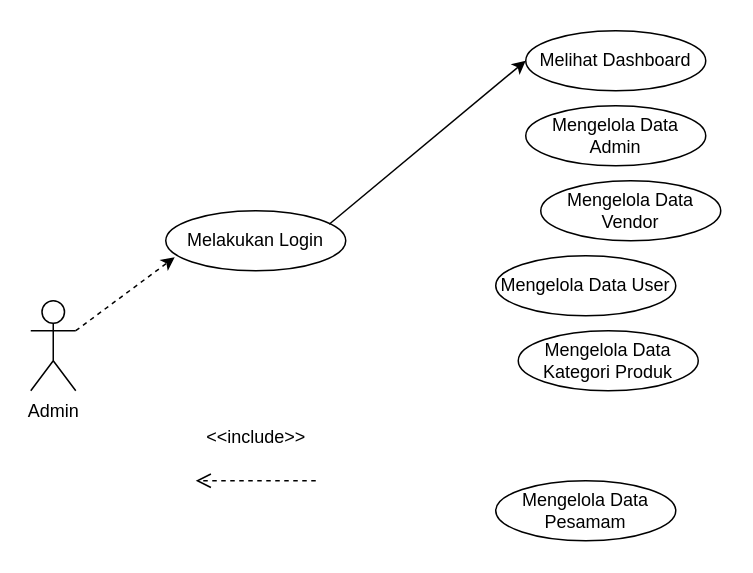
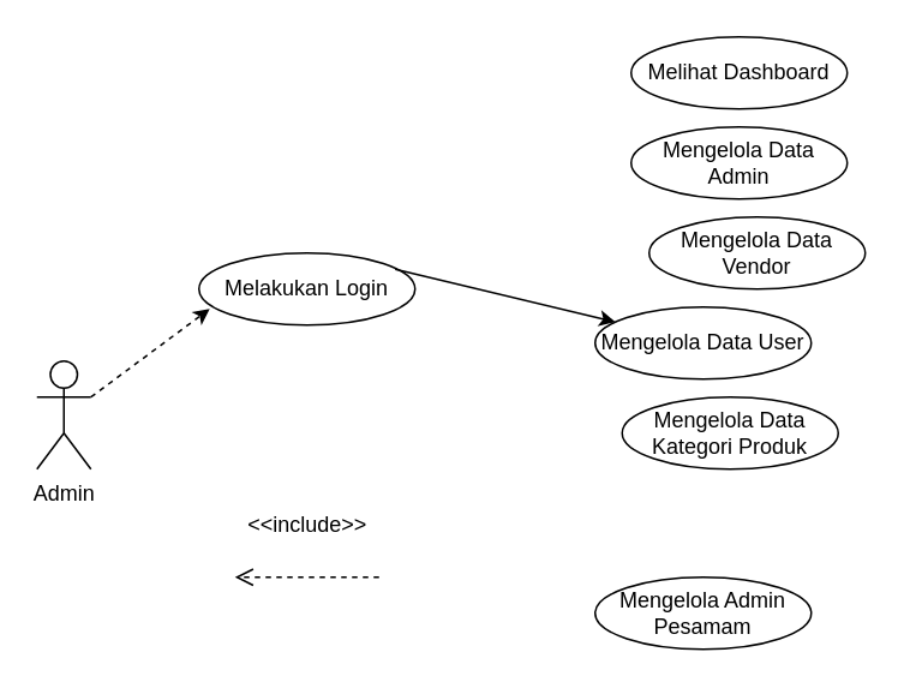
- <mxCell id="12" value="" style="endArrow=classic;html=1;entryX=0;entryY=0.5;entryDx=0;entryDy=0;exitX=0.908;exitY=0.225;exitDx=0;exitDy=0;exitPerimeter=0;" edge="1" parent="1" source="4" target="5"><mxGeometry width="50" height="50" relative="1" as="geometry"><mxPoint x="60" y="230" as="sourcePoint" /><mxPoint x="126" y="181" as="targetPoint" /></mxGeometry></mxCell>
+ <mxCell id="12" value="" style="endArrow=classic;html=1;exitX=0.908;exitY=0.225;exitDx=0;exitDy=0;exitPerimeter=0;" edge="1" parent="1" source="4" target="8"><mxGeometry width="50" height="50" relative="1" as="geometry"><mxPoint x="60" y="230" as="sourcePoint" /><mxPoint x="126" y="181" as="targetPoint" /></mxGeometry></mxCell>
- <mxCell id="10" value="Mengelola Data Pesamam" style="ellipse;whiteSpace=wrap;html=1;" parent="1" vertex="1"><mxGeometry x="330" y="320" width="120" height="40" as="geometry" /></mxCell>
+ <mxCell id="10" value="Mengelola Admin Pesamam" style="ellipse;whiteSpace=wrap;html=1;" parent="1" vertex="1"><mxGeometry x="330" y="320" width="120" height="40" as="geometry" /></mxCell>
